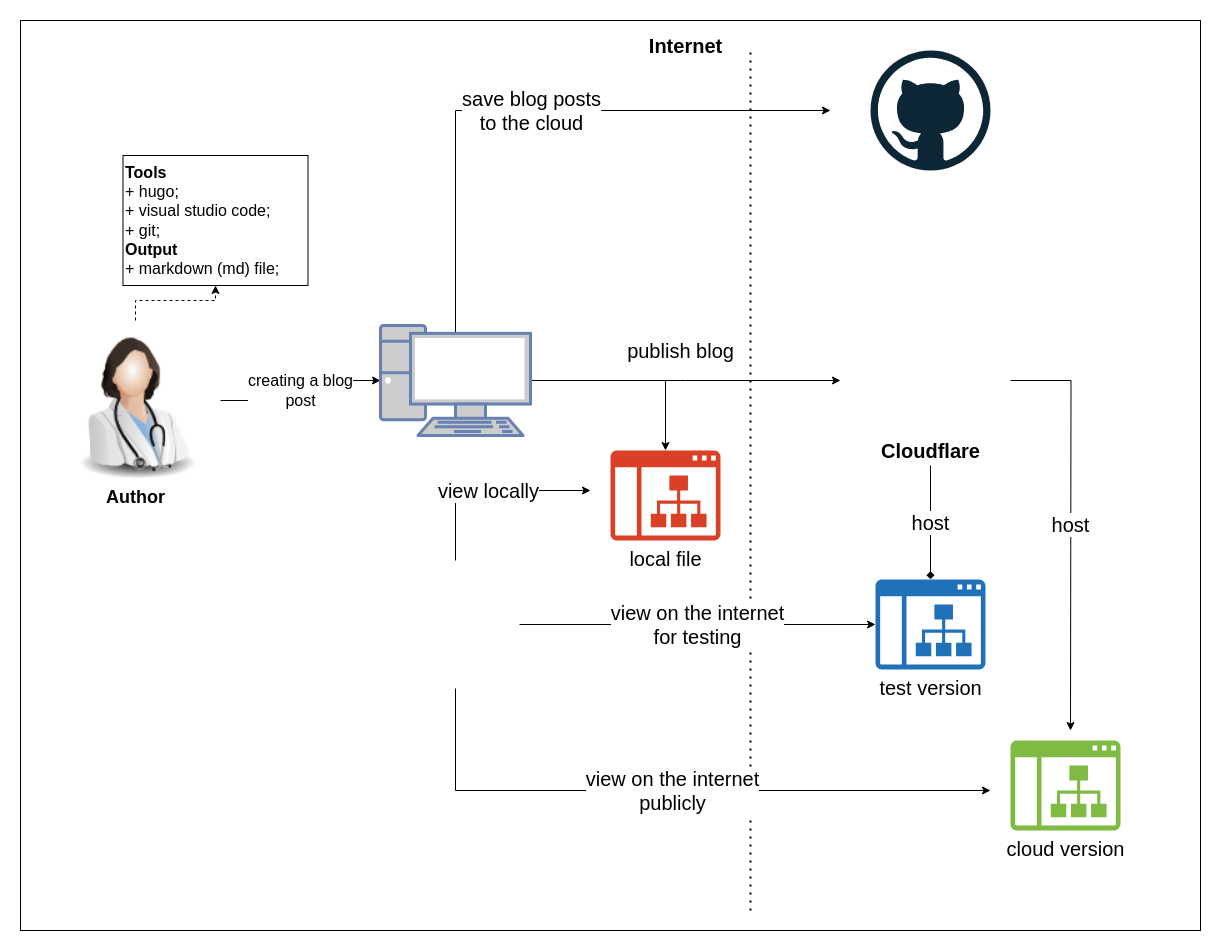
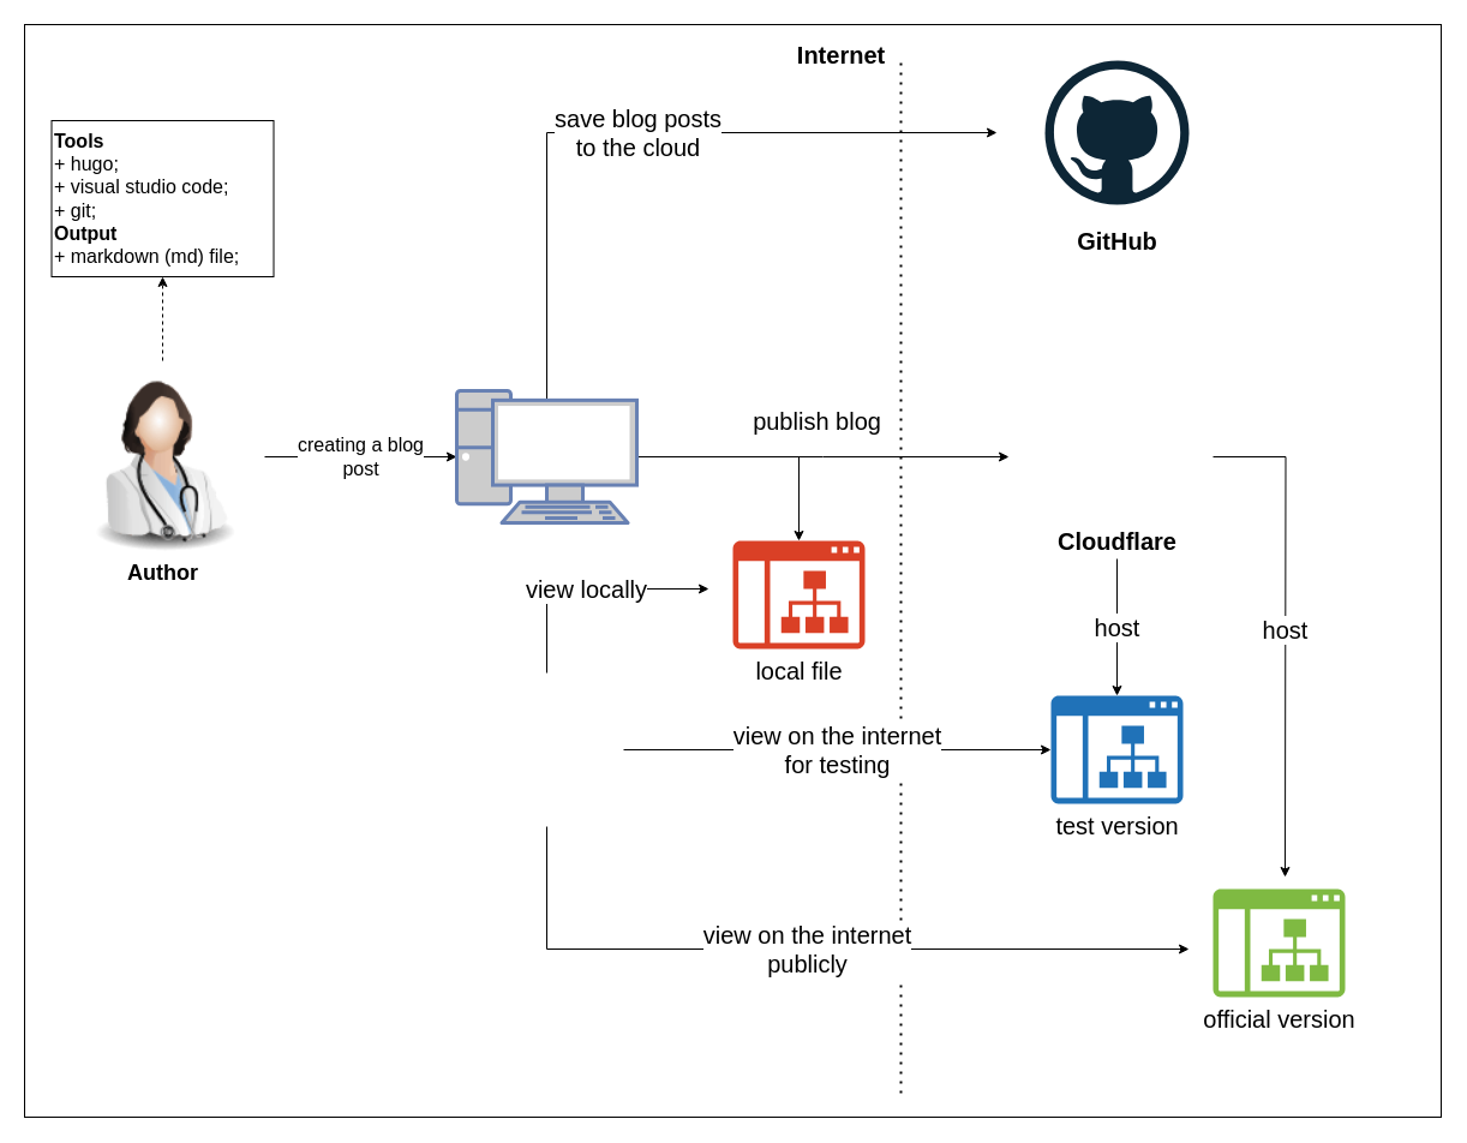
- <mxCell id="28" value="Internet" style="text;html=1;align=center;verticalAlign=middle;resizable=0;points=[];autosize=1;fontSize=20;fontStyle=1" vertex="1" parent="1"><mxGeometry x="640" y="30" width="90" height="30" as="geometry" /></mxCell>
+ <mxCell id="28" value="Internet" style="text;html=1;align=center;verticalAlign=middle;resizable=0;points=[];autosize=1;fontSize=20;fontStyle=1" vertex="1" parent="1"><mxGeometry x="655" y="30" width="90" height="30" as="geometry" /></mxCell>
+ <mxCell id="15" value="GitHub" style="text;html=1;align=center;verticalAlign=middle;resizable=0;points=[];autosize=1;fontSize=20;fontStyle=1" vertex="1" parent="13"><mxGeometry x="20" y="135" width="80" height="30" as="geometry" /></mxCell>
- <mxCell id="12" value="&lt;b&gt;Tools&lt;/b&gt;&lt;div&gt;+ hugo;&lt;/div&gt;&lt;div&gt;+ visual studio code;&lt;/div&gt;&lt;div&gt;+ git;&lt;/div&gt;&lt;div&gt;&lt;b&gt;Output&lt;/b&gt;&lt;/div&gt;&lt;div&gt;+ markdown (md) file;&lt;br&gt;&lt;/div&gt;" style="rounded=0;whiteSpace=wrap;html=1;fontSize=16;align=left;" vertex="1" parent="1"><mxGeometry x="122.5" y="155" width="185" height="130" as="geometry" /></mxCell>
+ <mxCell id="12" value="&lt;b&gt;Tools&lt;/b&gt;&lt;div&gt;+ hugo;&lt;/div&gt;&lt;div&gt;+ visual studio code;&lt;/div&gt;&lt;div&gt;+ git;&lt;/div&gt;&lt;div&gt;&lt;b&gt;Output&lt;/b&gt;&lt;/div&gt;&lt;div&gt;+ markdown (md) file;&lt;br&gt;&lt;/div&gt;" style="rounded=0;whiteSpace=wrap;html=1;fontSize=16;align=left;" vertex="1" parent="1"><mxGeometry x="42.5" y="100" width="185" height="130" as="geometry" /></mxCell>
- <mxCell id="5" value="&lt;b&gt;&lt;font style=&quot;font-size: 18px&quot;&gt;Author&lt;/font&gt;&lt;/b&gt;" style="image;html=1;image=img/lib/clip_art/people/Doctor_Woman_128x128.png" vertex="1" parent="1"><mxGeometry x="50" y="320" width="170" height="160" as="geometry" /></mxCell>
+ <mxCell id="5" value="&lt;b&gt;&lt;font style=&quot;font-size: 18px&quot;&gt;Author&lt;/font&gt;&lt;/b&gt;" style="image;html=1;image=img/lib/clip_art/people/Doctor_Woman_128x128.png" vertex="1" parent="1"><mxGeometry x="50" y="300" width="170" height="160" as="geometry" /></mxCell>
- <mxCell id="16" value="host" style="edgeStyle=orthogonalEdgeStyle;rounded=0;orthogonalLoop=1;jettySize=auto;html=1;fontSize=20;endArrow=diamond;" edge="1" parent="1" source="17" target="24"><mxGeometry relative="1" as="geometry" /></mxCell>
+ <mxCell id="16" value="host" style="edgeStyle=orthogonalEdgeStyle;rounded=0;orthogonalLoop=1;jettySize=auto;html=1;fontSize=20;" edge="1" parent="1" source="17" target="24"><mxGeometry relative="1" as="geometry" /></mxCell>
- <mxCell id="26" value="cloud version" style="pointerEvents=1;shadow=0;dashed=0;html=1;strokeColor=none;labelPosition=center;verticalLabelPosition=bottom;verticalAlign=top;outlineConnect=0;align=center;shape=mxgraph.office.sites.subsite;fillColor=#7FBA42;fontSize=20;" vertex="1" parent="1"><mxGeometry x="1010" y="740" width="110" height="90" as="geometry" /></mxCell>
+ <mxCell id="26" value="official version" style="pointerEvents=1;shadow=0;dashed=0;html=1;strokeColor=none;labelPosition=center;verticalLabelPosition=bottom;verticalAlign=top;outlineConnect=0;align=center;shape=mxgraph.office.sites.subsite;fillColor=#7FBA42;fontSize=20;" vertex="1" parent="1"><mxGeometry x="1010" y="740" width="110" height="90" as="geometry" /></mxCell>
